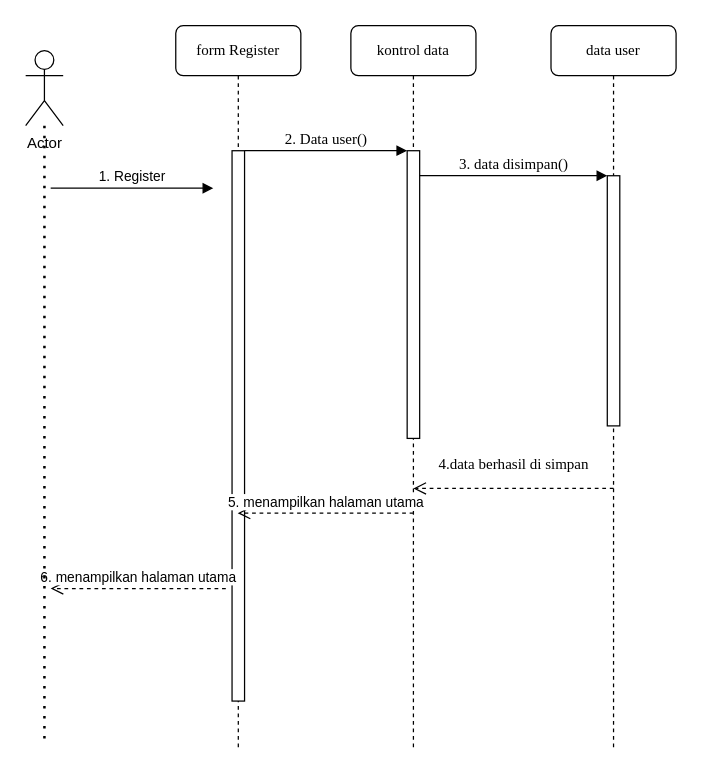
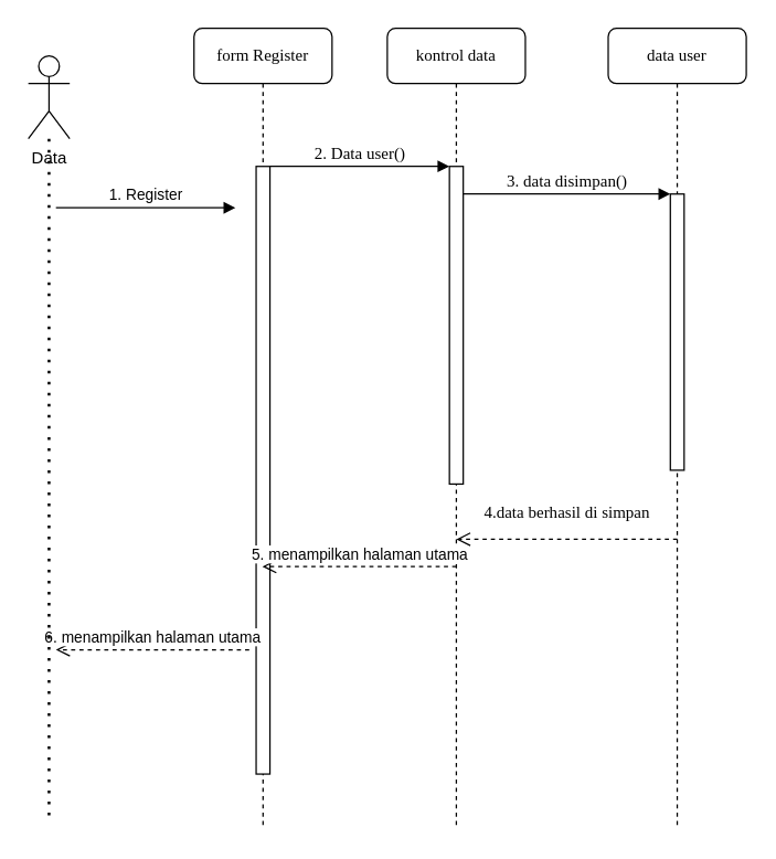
- <mxCell id="11" value="Actor" style="shape=umlActor;verticalLabelPosition=bottom;verticalAlign=top;html=1;outlineConnect=0;" parent="1" vertex="1"><mxGeometry x="20" y="40" width="30" height="60" as="geometry" /></mxCell>
+ <mxCell id="11" value="Data" style="shape=umlActor;verticalLabelPosition=bottom;verticalAlign=top;html=1;outlineConnect=0;" parent="1" vertex="1"><mxGeometry x="20" y="40" width="30" height="60" as="geometry" /></mxCell>
